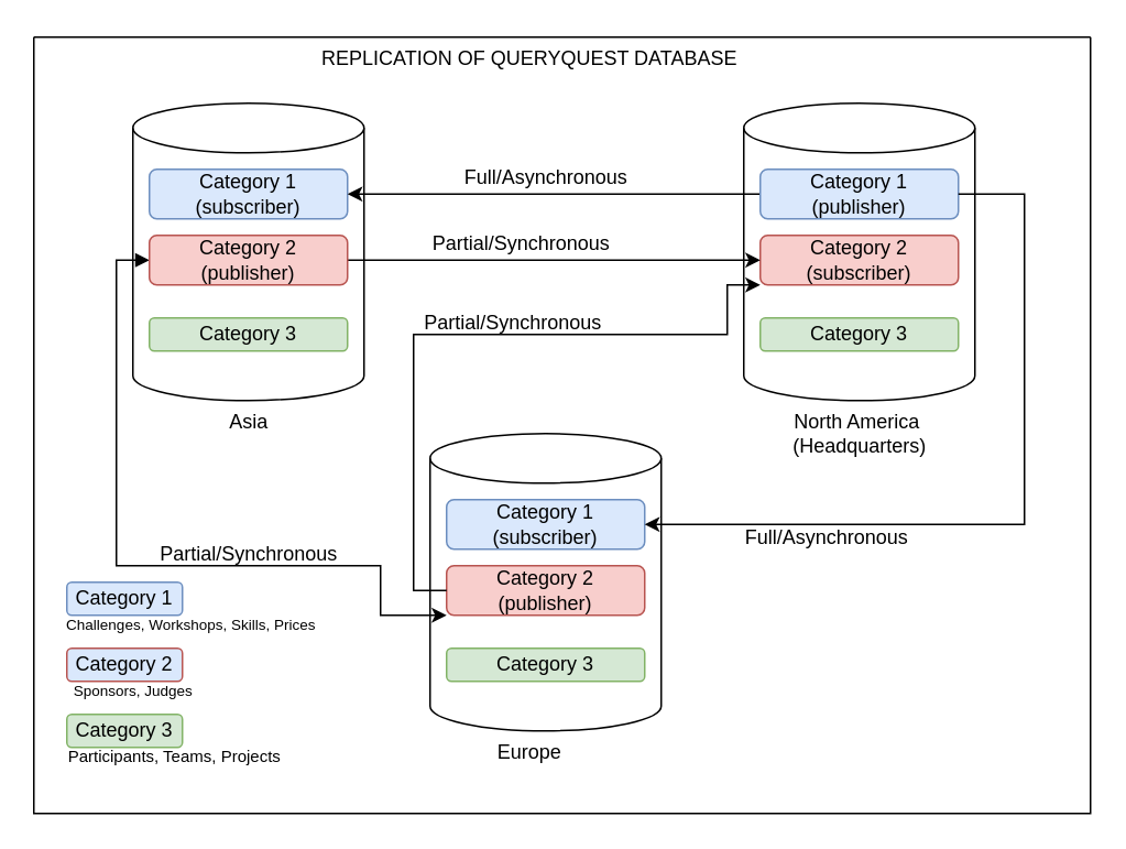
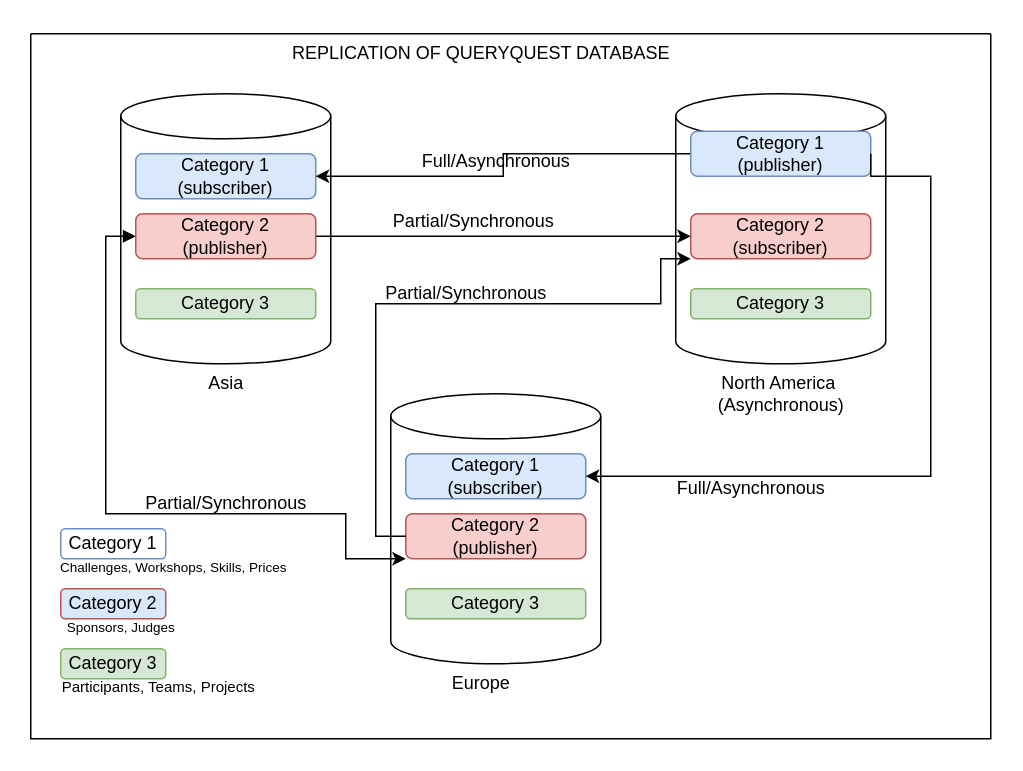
- <mxCell id="7" value="Category 1 (publisher)" style="rounded=1;whiteSpace=wrap;html=1;fillColor=#dae8fc;strokeColor=#6c8ebf;" parent="3" vertex="1"><mxGeometry x="440" y="80" width="120" height="30" as="geometry" /></mxCell>
+ <mxCell id="7" value="Category 1 (publisher)" style="rounded=1;whiteSpace=wrap;html=1;fillColor=#dae8fc;strokeColor=#6c8ebf;" parent="3" vertex="1"><mxGeometry x="440" y="65" width="120" height="30" as="geometry" /></mxCell>
- <mxCell id="13" value="North America&amp;nbsp;&lt;br&gt;(Headquarters)" style="text;html=1;align=center;verticalAlign=middle;resizable=0;points=[];autosize=1;strokeColor=none;fillColor=none;" parent="3" vertex="1"><mxGeometry x="450" y="220" width="100" height="40" as="geometry" /></mxCell>
+ <mxCell id="13" value="North America&amp;nbsp;&lt;br&gt;(Asynchronous)" style="text;html=1;align=center;verticalAlign=middle;resizable=0;points=[];autosize=1;strokeColor=none;fillColor=none;" parent="3" vertex="1"><mxGeometry x="450" y="220" width="100" height="40" as="geometry" /></mxCell>
- <mxCell id="19" value="Category 1" style="rounded=1;whiteSpace=wrap;html=1;fillColor=#dae8fc;strokeColor=#6c8ebf;" parent="3" vertex="1"><mxGeometry x="20" y="330" width="70" height="20" as="geometry" /></mxCell>
+ <mxCell id="19" value="Category 1" style="rounded=1;whiteSpace=wrap;html=1;fillColor=#ffffff;strokeColor=#6c8ebf;" parent="3" vertex="1"><mxGeometry x="20" y="330" width="70" height="20" as="geometry" /></mxCell>
